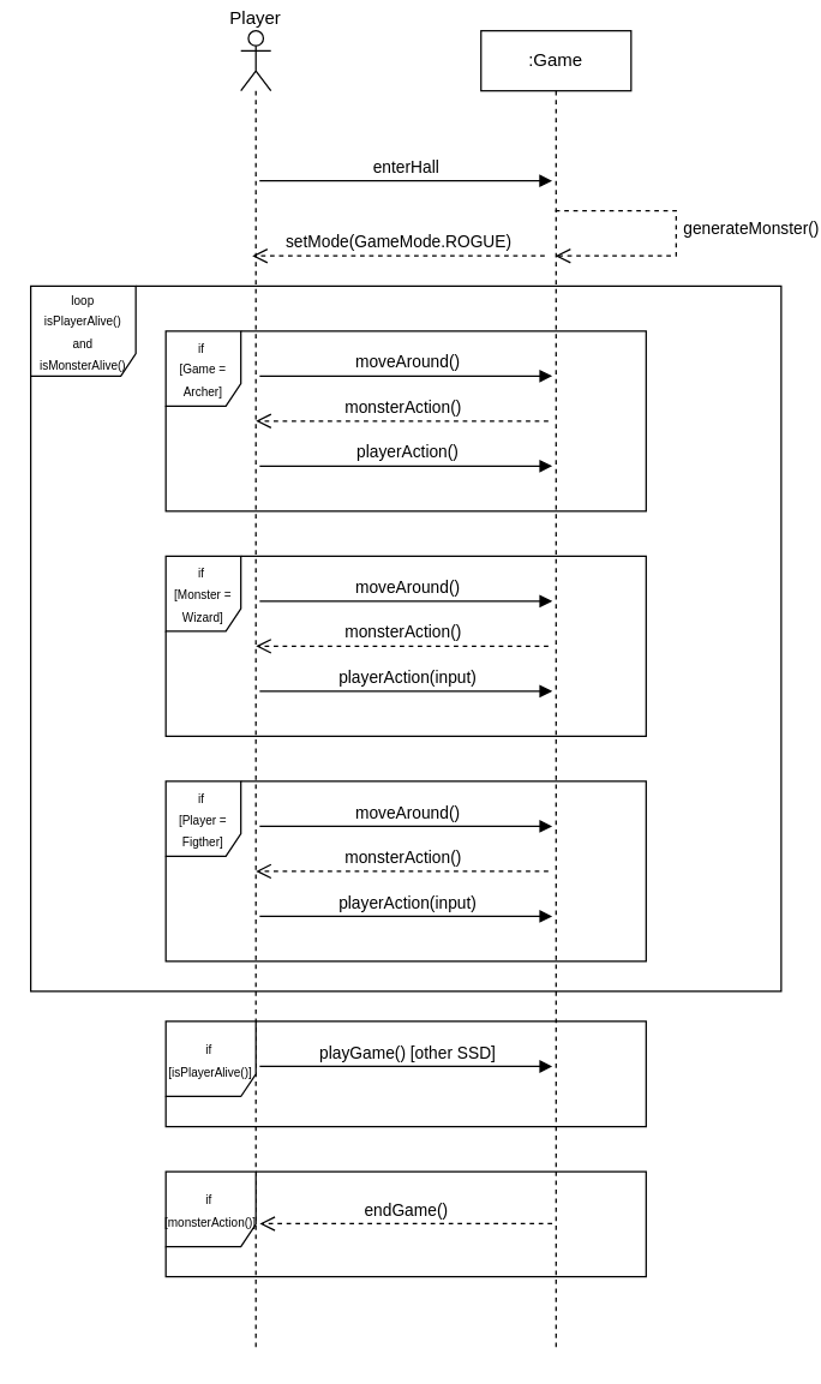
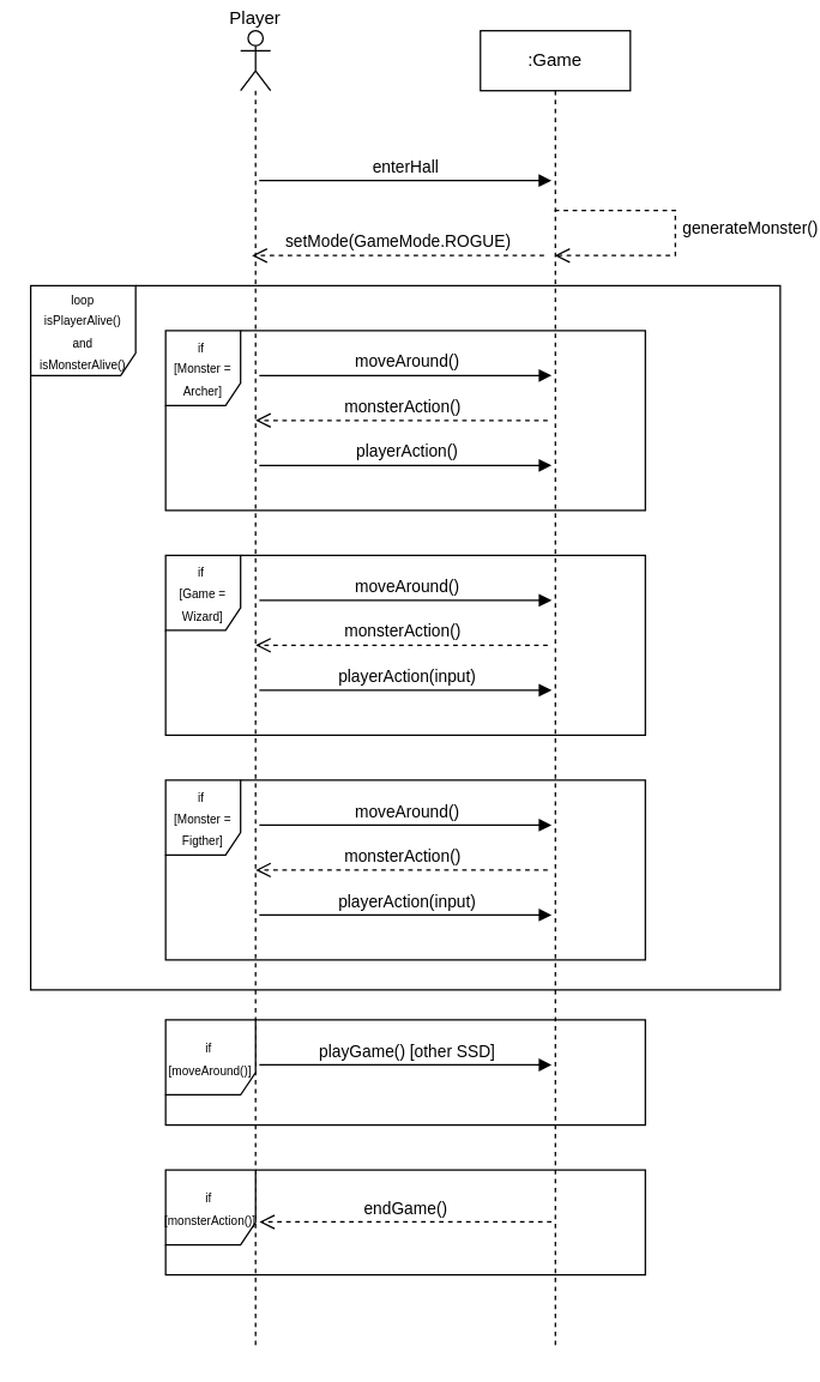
- <mxCell id="8" value="&lt;span style=&quot;font-size: 8px;&quot;&gt;if&amp;nbsp;&lt;/span&gt;&lt;div&gt;&lt;span style=&quot;font-size: 8px;&quot;&gt;[Game = Archer]&lt;/span&gt;&lt;/div&gt;" style="shape=umlFrame;whiteSpace=wrap;html=1;pointerEvents=0;width=50;height=50;" vertex="1" parent="1"><mxGeometry x="110" y="220" width="320" height="120" as="geometry" /></mxCell>
+ <mxCell id="8" value="&lt;span style=&quot;font-size: 8px;&quot;&gt;if&amp;nbsp;&lt;/span&gt;&lt;div&gt;&lt;span style=&quot;font-size: 8px;&quot;&gt;[Monster = Archer]&lt;/span&gt;&lt;/div&gt;" style="shape=umlFrame;whiteSpace=wrap;html=1;pointerEvents=0;width=50;height=50;" vertex="1" parent="1"><mxGeometry x="110" y="220" width="320" height="120" as="geometry" /></mxCell>
- <mxCell id="12" value="&lt;span style=&quot;font-size: 8px;&quot;&gt;if&amp;nbsp;&lt;/span&gt;&lt;div&gt;&lt;span style=&quot;font-size: 8px;&quot;&gt;[Monster = Wizard]&lt;/span&gt;&lt;/div&gt;" style="shape=umlFrame;whiteSpace=wrap;html=1;pointerEvents=0;width=50;height=50;" vertex="1" parent="1"><mxGeometry x="110" y="370" width="320" height="120" as="geometry" /></mxCell>
+ <mxCell id="12" value="&lt;span style=&quot;font-size: 8px;&quot;&gt;if&amp;nbsp;&lt;/span&gt;&lt;div&gt;&lt;span style=&quot;font-size: 8px;&quot;&gt;[Game = Wizard]&lt;/span&gt;&lt;/div&gt;" style="shape=umlFrame;whiteSpace=wrap;html=1;pointerEvents=0;width=50;height=50;" vertex="1" parent="1"><mxGeometry x="110" y="370" width="320" height="120" as="geometry" /></mxCell>
- <mxCell id="16" value="&lt;span style=&quot;font-size: 8px;&quot;&gt;if&amp;nbsp;&lt;/span&gt;&lt;div&gt;&lt;span style=&quot;font-size: 8px;&quot;&gt;[Player = Figther]&lt;/span&gt;&lt;/div&gt;" style="shape=umlFrame;whiteSpace=wrap;html=1;pointerEvents=0;width=50;height=50;" vertex="1" parent="1"><mxGeometry x="110" y="520" width="320" height="120" as="geometry" /></mxCell>
+ <mxCell id="16" value="&lt;span style=&quot;font-size: 8px;&quot;&gt;if&amp;nbsp;&lt;/span&gt;&lt;div&gt;&lt;span style=&quot;font-size: 8px;&quot;&gt;[Monster = Figther]&lt;/span&gt;&lt;/div&gt;" style="shape=umlFrame;whiteSpace=wrap;html=1;pointerEvents=0;width=50;height=50;" vertex="1" parent="1"><mxGeometry x="110" y="520" width="320" height="120" as="geometry" /></mxCell>
- <mxCell id="20" value="&lt;span style=&quot;font-size: 8px;&quot;&gt;if&amp;nbsp;&lt;/span&gt;&lt;div&gt;&lt;span style=&quot;font-size: 8px;&quot;&gt;[isPlayerAlive()]&lt;/span&gt;&lt;/div&gt;" style="shape=umlFrame;whiteSpace=wrap;html=1;pointerEvents=0;width=60;height=50;" vertex="1" parent="1"><mxGeometry x="110" y="680" width="320" height="70" as="geometry" /></mxCell>
+ <mxCell id="20" value="&lt;span style=&quot;font-size: 8px;&quot;&gt;if&amp;nbsp;&lt;/span&gt;&lt;div&gt;&lt;span style=&quot;font-size: 8px;&quot;&gt;[moveAround()]&lt;/span&gt;&lt;/div&gt;" style="shape=umlFrame;whiteSpace=wrap;html=1;pointerEvents=0;width=60;height=50;" vertex="1" parent="1"><mxGeometry x="110" y="680" width="320" height="70" as="geometry" /></mxCell>
